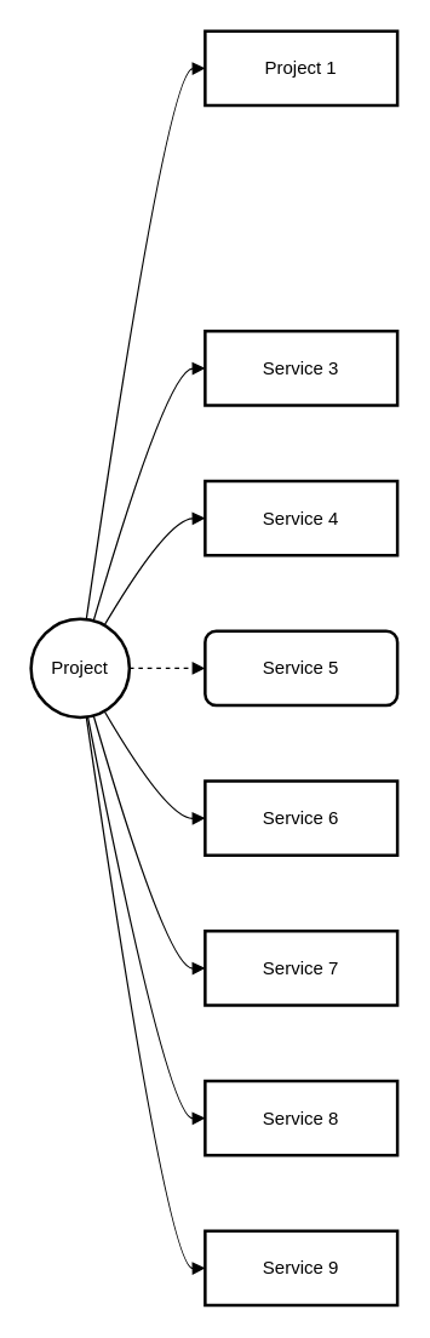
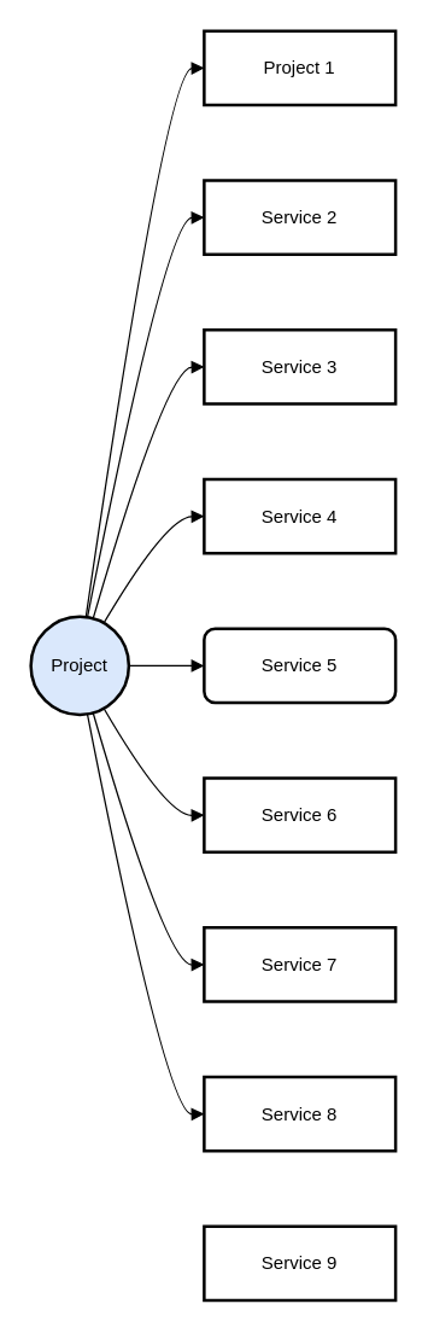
+ <mxCell id="4" value="Service 2" style="whiteSpace=wrap;strokeWidth=2;" vertex="1" parent="1"><mxGeometry x="135" y="119" width="127" height="49" as="geometry" /></mxCell>
+ <mxCell id="13" value="" style="curved=1;startArrow=none;endArrow=block;exitX=0.59;exitY=0;entryX=0;entryY=0.5;" edge="1" parent="1" source="2" target="4"><mxGeometry relative="1" as="geometry"><Array as="points"><mxPoint x="110" y="144" /></Array></mxGeometry></mxCell>
- <mxCell id="2" value="Project" style="ellipse;aspect=fixed;strokeWidth=2;whiteSpace=wrap;" vertex="1" parent="1"><mxGeometry x="20" y="408" width="65" height="65" as="geometry" /></mxCell>
+ <mxCell id="2" value="Project" style="ellipse;aspect=fixed;strokeWidth=2;whiteSpace=wrap;fillColor=#dae8fc;" vertex="1" parent="1"><mxGeometry x="20" y="408" width="65" height="65" as="geometry" /></mxCell>
- <mxCell id="16" value="" style="curved=1;startArrow=none;endArrow=block;exitX=1;exitY=0.5;entryX=0;entryY=0.5;dashed=1;" edge="1" parent="1" source="2" target="7"><mxGeometry relative="1" as="geometry"><Array as="points" /></mxGeometry></mxCell>
+ <mxCell id="16" value="" style="curved=1;startArrow=none;endArrow=block;exitX=1;exitY=0.5;entryX=0;entryY=0.5;" edge="1" parent="1" source="2" target="7"><mxGeometry relative="1" as="geometry"><Array as="points" /></mxGeometry></mxCell>
- <mxCell id="20" value="" style="curved=1;startArrow=none;endArrow=block;exitX=0.57;exitY=1;entryX=0;entryY=0.5;" edge="1" parent="1" source="2" target="11"><mxGeometry relative="1" as="geometry"><Array as="points"><mxPoint x="110" y="837" /></Array></mxGeometry></mxCell>
